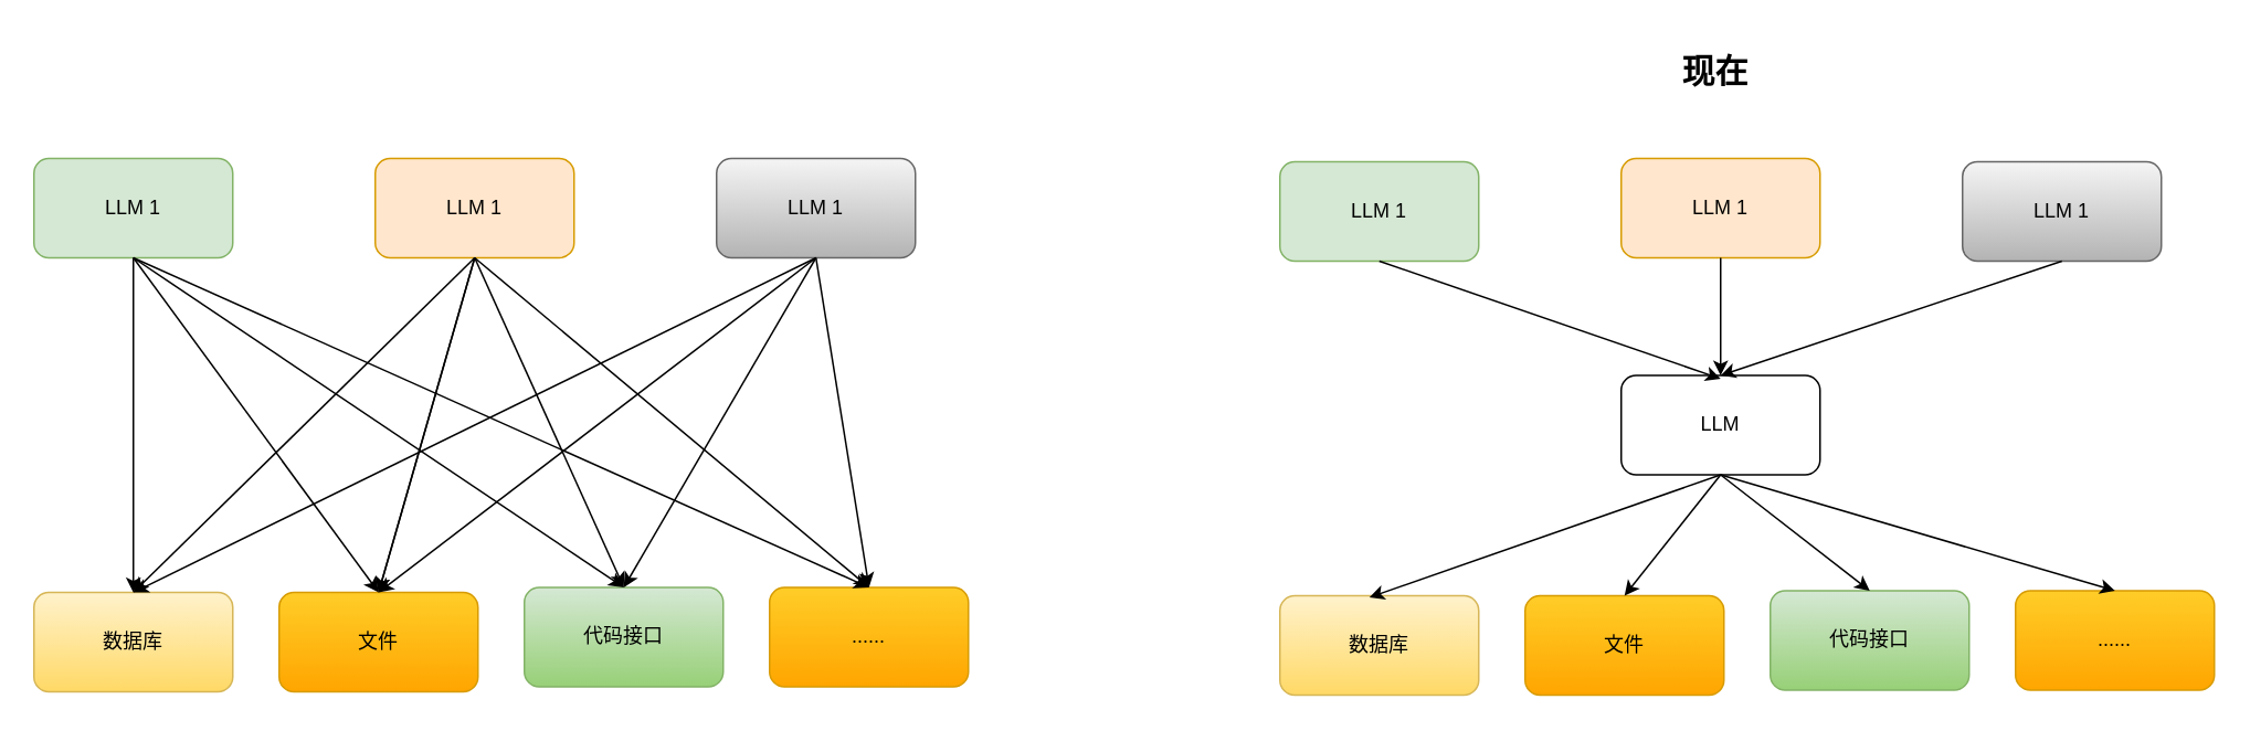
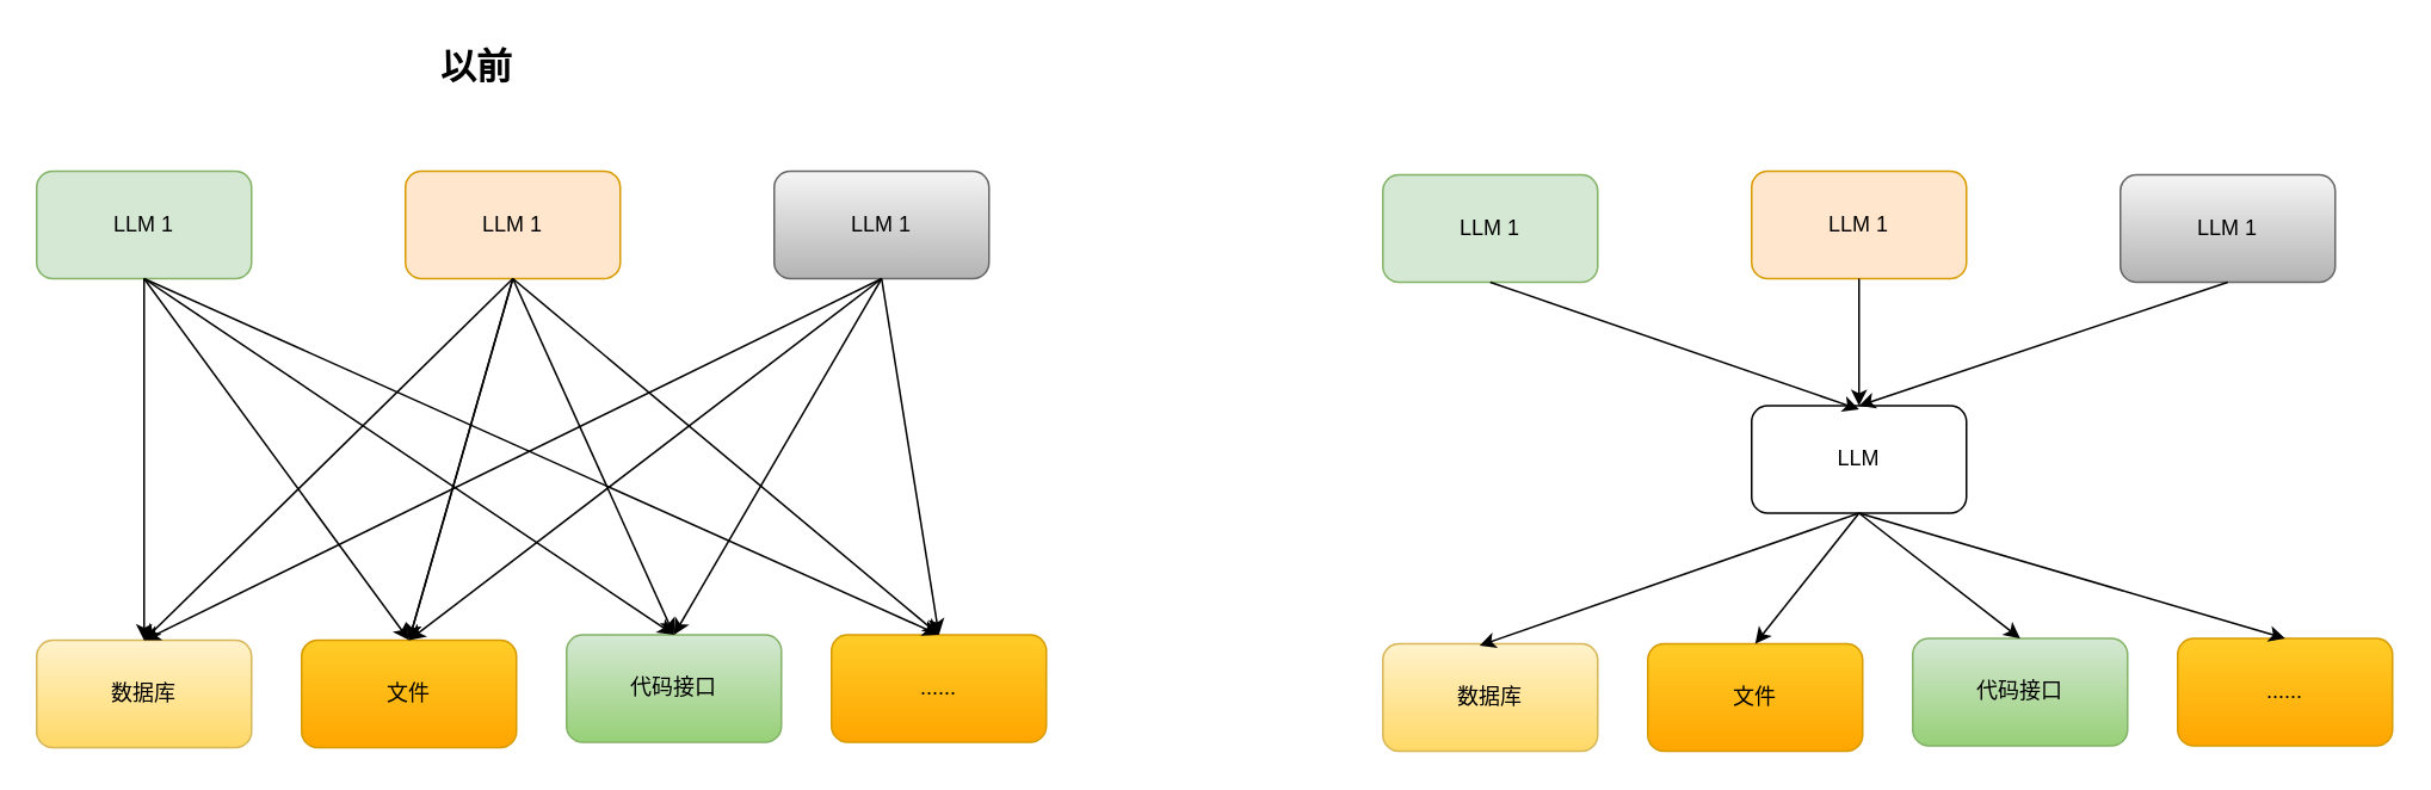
+ <mxCell id="37" value="以前" style="text;html=1;align=center;verticalAlign=middle;whiteSpace=wrap;rounded=0;fontStyle=1;fontSize=20;" vertex="1" parent="1"><mxGeometry x="218" y="20" width="96" height="31" as="geometry" /></mxCell>
- <mxCell id="38" value="现在" style="text;html=1;align=center;verticalAlign=middle;whiteSpace=wrap;rounded=0;fontStyle=1;fontSize=20;" vertex="1" parent="1"><mxGeometry x="987" y="26" width="96" height="31" as="geometry" /></mxCell>
